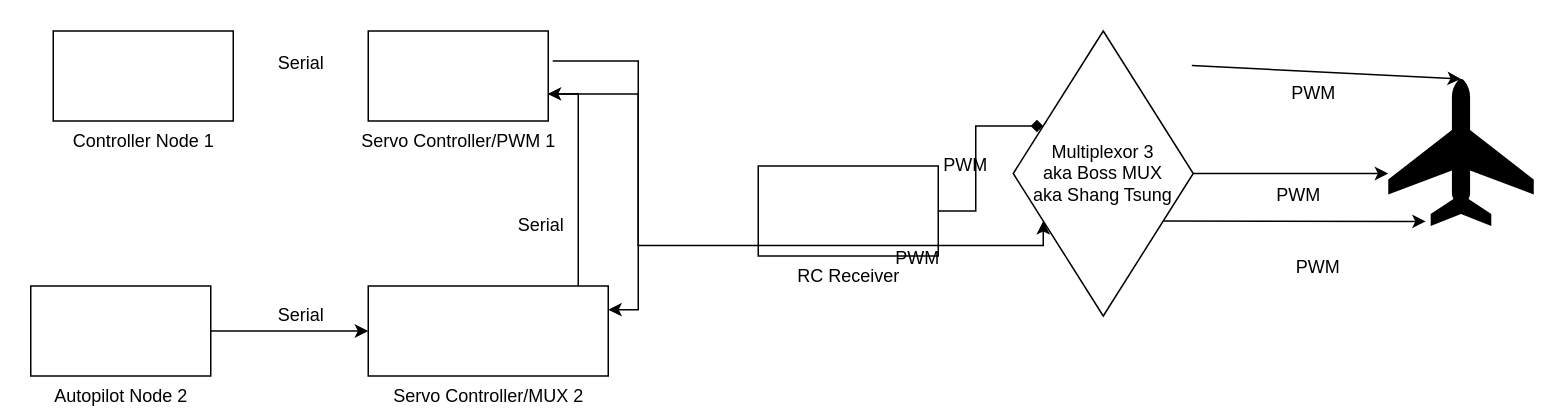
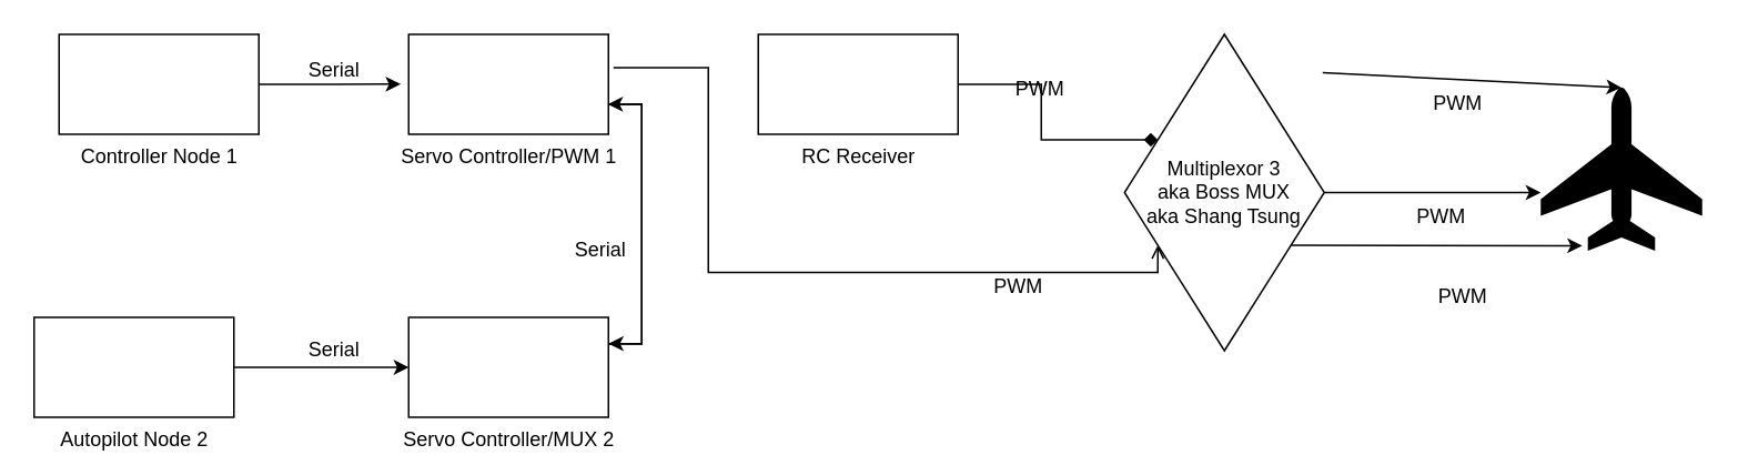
+ <mxCell id="19" style="edgeStyle=orthogonalEdgeStyle;rounded=0;orthogonalLoop=1;jettySize=auto;html=1;entryX=-0.04;entryY=0.498;entryDx=0;entryDy=0;entryPerimeter=0;" parent="1" source="20" target="6" edge="1"><mxGeometry relative="1" as="geometry" /></mxCell>
- <mxCell id="4" value="RC Receiver" style="verticalLabelPosition=bottom;verticalAlign=top;html=1;shape=mxgraph.basic.rect;fillColor2=none;strokeWidth=1;size=20;indent=5;" parent="1" vertex="1"><mxGeometry x="505" y="110" width="120" height="60" as="geometry" /></mxCell>
+ <mxCell id="4" value="RC Receiver" style="verticalLabelPosition=bottom;verticalAlign=top;html=1;shape=mxgraph.basic.rect;fillColor2=none;strokeWidth=1;size=20;indent=5;" parent="1" vertex="1"><mxGeometry x="455" y="20" width="120" height="60" as="geometry" /></mxCell>
- <mxCell id="17" style="edgeStyle=orthogonalEdgeStyle;rounded=0;orthogonalLoop=1;jettySize=auto;html=1;entryX=0;entryY=0.75;entryDx=0;entryDy=0;exitX=1.025;exitY=0.333;exitDx=0;exitDy=0;exitPerimeter=0;" parent="1" source="6" target="7" edge="1"><mxGeometry relative="1" as="geometry"><mxPoint x="415" y="100" as="sourcePoint" /><Array as="points"><mxPoint x="425" y="40" /><mxPoint x="425" y="163" /></Array></mxGeometry></mxCell>
+ <mxCell id="17" style="edgeStyle=orthogonalEdgeStyle;rounded=0;orthogonalLoop=1;jettySize=auto;html=1;entryX=0;entryY=0.75;entryDx=0;entryDy=0;exitX=1.025;exitY=0.333;exitDx=0;exitDy=0;exitPerimeter=0;endArrow=open;" parent="1" source="6" target="7" edge="1"><mxGeometry relative="1" as="geometry"><mxPoint x="415" y="100" as="sourcePoint" /><Array as="points"><mxPoint x="425" y="40" /><mxPoint x="425" y="163" /></Array></mxGeometry></mxCell>
- <mxCell id="16" value="Servo Controller/MUX 2" style="verticalLabelPosition=bottom;verticalAlign=top;html=1;shape=mxgraph.basic.rect;fillColor2=none;strokeWidth=1;size=20;indent=5;" parent="1" vertex="1"><mxGeometry x="245" y="190" width="160" height="60" as="geometry" /></mxCell>
+ <mxCell id="16" value="Servo Controller/MUX 2" style="verticalLabelPosition=bottom;verticalAlign=top;html=1;shape=mxgraph.basic.rect;fillColor2=none;strokeWidth=1;size=20;indent=5;" parent="1" vertex="1"><mxGeometry x="245" y="190" width="120" height="60" as="geometry" /></mxCell>
